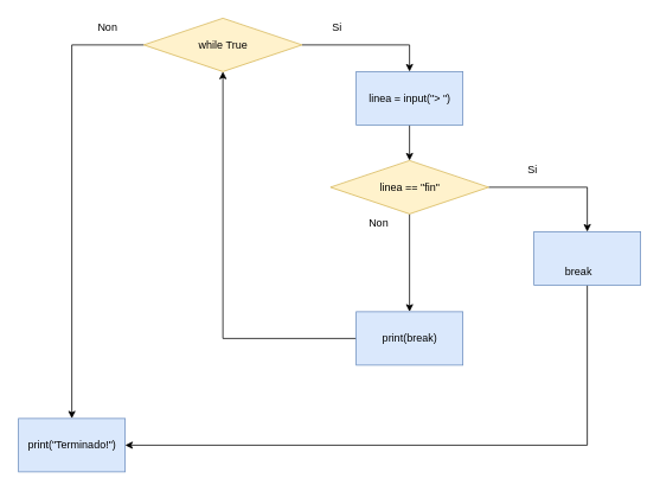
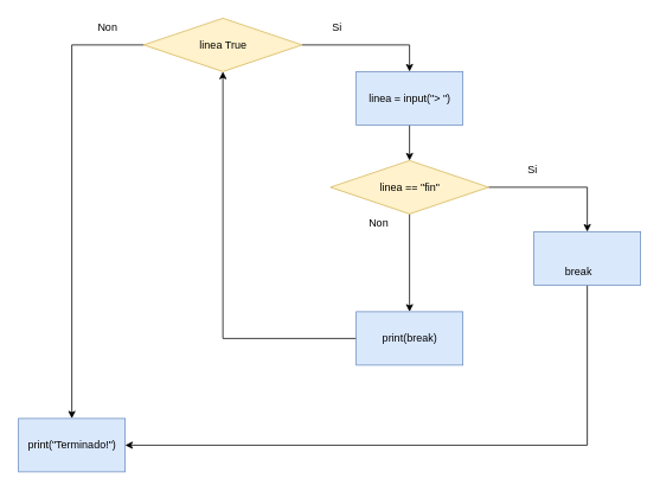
- <mxCell id="6" value="while True" style="text;html=1;resizable=0;autosize=1;align=center;verticalAlign=middle;points=[];fillColor=none;strokeColor=none;rounded=0;" vertex="1" parent="1"><mxGeometry x="215" y="40" width="70" height="20" as="geometry" /></mxCell>
+ <mxCell id="6" value="linea True" style="text;html=1;resizable=0;autosize=1;align=center;verticalAlign=middle;points=[];fillColor=none;strokeColor=none;rounded=0;" vertex="1" parent="1"><mxGeometry x="215" y="40" width="70" height="20" as="geometry" /></mxCell>
